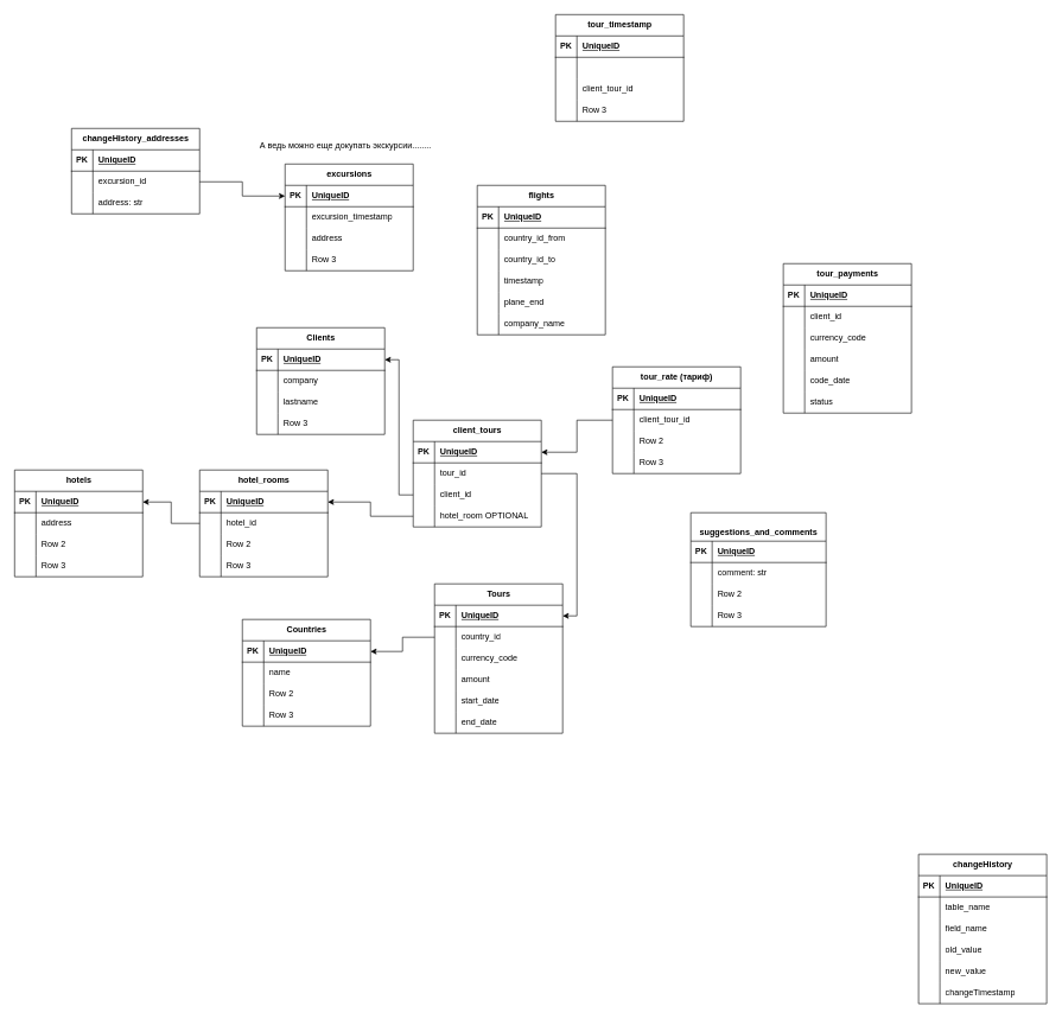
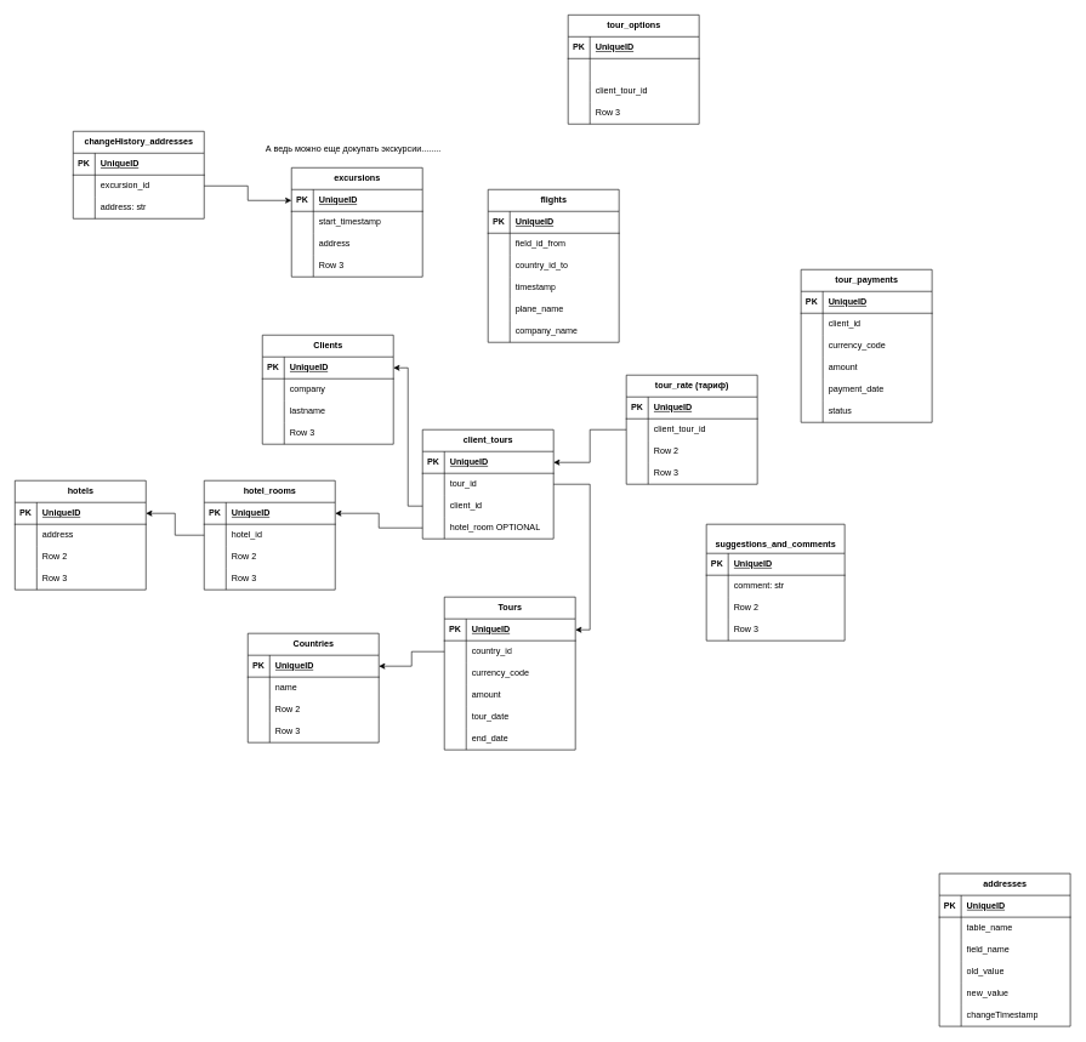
- <mxCell id="100" value="tour_timestamp" style="shape=table;startSize=30;container=1;collapsible=1;childLayout=tableLayout;fixedRows=1;rowLines=0;fontStyle=1;align=center;resizeLast=1;html=1;strokeColor=default;shadow=0;fixDash=0;snapToPoint=0;enumerate=0;comic=0;flipH=0;flipV=0;" vertex="1" parent="1"><mxGeometry x="780" y="20" width="180" height="150" as="geometry" /></mxCell>
+ <mxCell id="100" value="tour_options" style="shape=table;startSize=30;container=1;collapsible=1;childLayout=tableLayout;fixedRows=1;rowLines=0;fontStyle=1;align=center;resizeLast=1;html=1;strokeColor=default;shadow=0;fixDash=0;snapToPoint=0;enumerate=0;comic=0;flipH=0;flipV=0;" vertex="1" parent="1"><mxGeometry x="780" y="20" width="180" height="150" as="geometry" /></mxCell>
- <mxCell id="164" value="excursion_timestamp" style="shape=partialRectangle;connectable=0;fillColor=none;top=0;left=0;bottom=0;right=0;align=left;spacingLeft=6;overflow=hidden;whiteSpace=wrap;html=1;" vertex="1" parent="162"><mxGeometry x="30" width="150" height="30" as="geometry"><mxRectangle width="150" height="30" as="alternateBounds" /></mxGeometry></mxCell>
+ <mxCell id="164" value="start_timestamp" style="shape=partialRectangle;connectable=0;fillColor=none;top=0;left=0;bottom=0;right=0;align=left;spacingLeft=6;overflow=hidden;whiteSpace=wrap;html=1;" vertex="1" parent="162"><mxGeometry x="30" width="150" height="30" as="geometry"><mxRectangle width="150" height="30" as="alternateBounds" /></mxGeometry></mxCell>
- <mxCell id="145" value="country_id_from" style="shape=partialRectangle;connectable=0;fillColor=none;top=0;left=0;bottom=0;right=0;align=left;spacingLeft=6;overflow=hidden;whiteSpace=wrap;html=1;strokeColor=default;shadow=0;fixDash=0;snapToPoint=0;enumerate=0;comic=0;" vertex="1" parent="143"><mxGeometry x="30" width="150" height="30" as="geometry"><mxRectangle width="150" height="30" as="alternateBounds" /></mxGeometry></mxCell>
+ <mxCell id="145" value="field_id_from" style="shape=partialRectangle;connectable=0;fillColor=none;top=0;left=0;bottom=0;right=0;align=left;spacingLeft=6;overflow=hidden;whiteSpace=wrap;html=1;strokeColor=default;shadow=0;fixDash=0;snapToPoint=0;enumerate=0;comic=0;" vertex="1" parent="143"><mxGeometry x="30" width="150" height="30" as="geometry"><mxRectangle width="150" height="30" as="alternateBounds" /></mxGeometry></mxCell>
- <mxCell id="154" value="plane_end" style="shape=partialRectangle;connectable=0;fillColor=none;top=0;left=0;bottom=0;right=0;align=left;spacingLeft=6;overflow=hidden;whiteSpace=wrap;html=1;strokeColor=default;shadow=0;fixDash=0;snapToPoint=0;enumerate=0;comic=0;" vertex="1" parent="152"><mxGeometry x="30" width="150" height="30" as="geometry"><mxRectangle width="150" height="30" as="alternateBounds" /></mxGeometry></mxCell>
+ <mxCell id="154" value="plane_name" style="shape=partialRectangle;connectable=0;fillColor=none;top=0;left=0;bottom=0;right=0;align=left;spacingLeft=6;overflow=hidden;whiteSpace=wrap;html=1;strokeColor=default;shadow=0;fixDash=0;snapToPoint=0;enumerate=0;comic=0;" vertex="1" parent="152"><mxGeometry x="30" width="150" height="30" as="geometry"><mxRectangle width="150" height="30" as="alternateBounds" /></mxGeometry></mxCell>
- <mxCell id="77" value="code_date" style="shape=partialRectangle;connectable=0;fillColor=none;top=0;left=0;bottom=0;right=0;align=left;spacingLeft=6;overflow=hidden;whiteSpace=wrap;html=1;strokeColor=default;shadow=0;fixDash=0;snapToPoint=0;enumerate=0;comic=0;" parent="75" vertex="1"><mxGeometry x="30" width="150" height="30" as="geometry"><mxRectangle width="150" height="30" as="alternateBounds" /></mxGeometry></mxCell>
+ <mxCell id="77" value="payment_date" style="shape=partialRectangle;connectable=0;fillColor=none;top=0;left=0;bottom=0;right=0;align=left;spacingLeft=6;overflow=hidden;whiteSpace=wrap;html=1;strokeColor=default;shadow=0;fixDash=0;snapToPoint=0;enumerate=0;comic=0;" parent="75" vertex="1"><mxGeometry x="30" width="150" height="30" as="geometry"><mxRectangle width="150" height="30" as="alternateBounds" /></mxGeometry></mxCell>
- <mxCell id="43" value="start_date" style="shape=partialRectangle;connectable=0;fillColor=none;top=0;left=0;bottom=0;right=0;align=left;spacingLeft=6;overflow=hidden;whiteSpace=wrap;html=1;strokeColor=default;shadow=0;fixDash=0;snapToPoint=0;enumerate=0;comic=0;" parent="41" vertex="1"><mxGeometry x="30" width="150" height="30" as="geometry"><mxRectangle width="150" height="30" as="alternateBounds" /></mxGeometry></mxCell>
+ <mxCell id="43" value="tour_date" style="shape=partialRectangle;connectable=0;fillColor=none;top=0;left=0;bottom=0;right=0;align=left;spacingLeft=6;overflow=hidden;whiteSpace=wrap;html=1;strokeColor=default;shadow=0;fixDash=0;snapToPoint=0;enumerate=0;comic=0;" parent="41" vertex="1"><mxGeometry x="30" width="150" height="30" as="geometry"><mxRectangle width="150" height="30" as="alternateBounds" /></mxGeometry></mxCell>
- <mxCell id="81" value="changeHistory" style="shape=table;startSize=30;container=1;collapsible=1;childLayout=tableLayout;fixedRows=1;rowLines=0;fontStyle=1;align=center;resizeLast=1;html=1;strokeColor=default;shadow=0;fixDash=0;snapToPoint=0;enumerate=0;comic=0;flipH=0;flipV=0;" parent="1" vertex="1"><mxGeometry x="1290" y="1200" width="180" height="210" as="geometry" /></mxCell>
+ <mxCell id="81" value="addresses" style="shape=table;startSize=30;container=1;collapsible=1;childLayout=tableLayout;fixedRows=1;rowLines=0;fontStyle=1;align=center;resizeLast=1;html=1;strokeColor=default;shadow=0;fixDash=0;snapToPoint=0;enumerate=0;comic=0;flipH=0;flipV=0;" parent="1" vertex="1"><mxGeometry x="1290" y="1200" width="180" height="210" as="geometry" /></mxCell>
